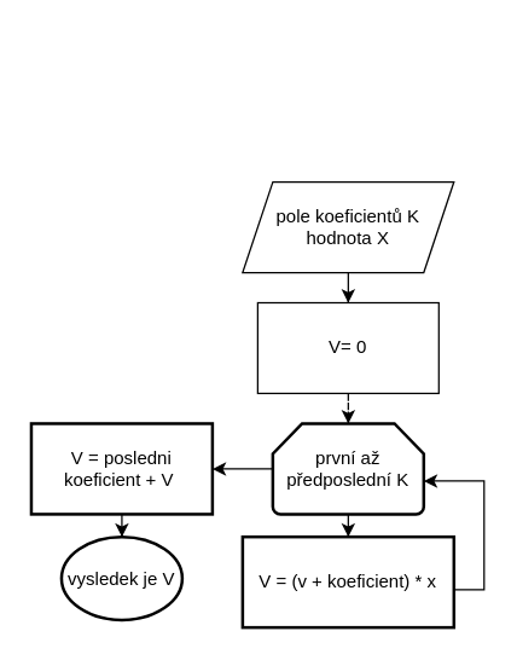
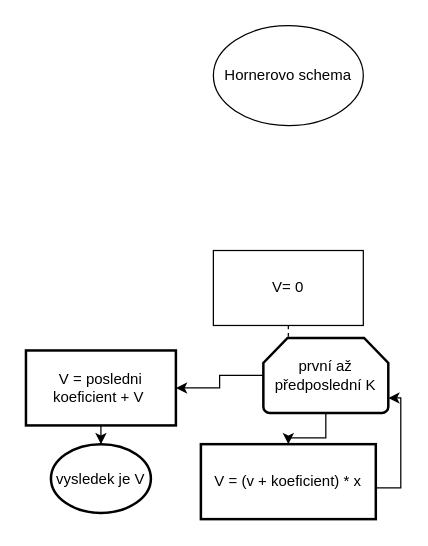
+ <mxCell id="2" value="Hornerovo schema" style="ellipse;whiteSpace=wrap;html=1;" vertex="1" parent="1"><mxGeometry x="170" y="20" width="120" height="80" as="geometry" /></mxCell>
- <mxCell id="4" value="pole koeficientů K&lt;br&gt;hodnota X" style="shape=parallelogram;perimeter=parallelogramPerimeter;whiteSpace=wrap;html=1;fixedSize=1;" vertex="1" parent="1"><mxGeometry x="160" y="120" width="140" height="60" as="geometry" /></mxCell>
- <mxCell id="3" value="" style="edgeStyle=orthogonalEdgeStyle;rounded=0;orthogonalLoop=1;jettySize=auto;html=1;" edge="1" parent="1" source="4" target="6"><mxGeometry relative="1" as="geometry" /></mxCell>
- <mxCell id="9" value="první až předposlední K" style="strokeWidth=2;html=1;shape=mxgraph.flowchart.loop_limit;whiteSpace=wrap;" vertex="1" parent="1"><mxGeometry x="180" y="280" width="100" height="60" as="geometry" /></mxCell>
+ <mxCell id="9" value="první až předposlední K" style="strokeWidth=2;html=1;shape=mxgraph.flowchart.loop_limit;whiteSpace=wrap;" vertex="1" parent="1"><mxGeometry x="210" y="270" width="100" height="60" as="geometry" /></mxCell>
